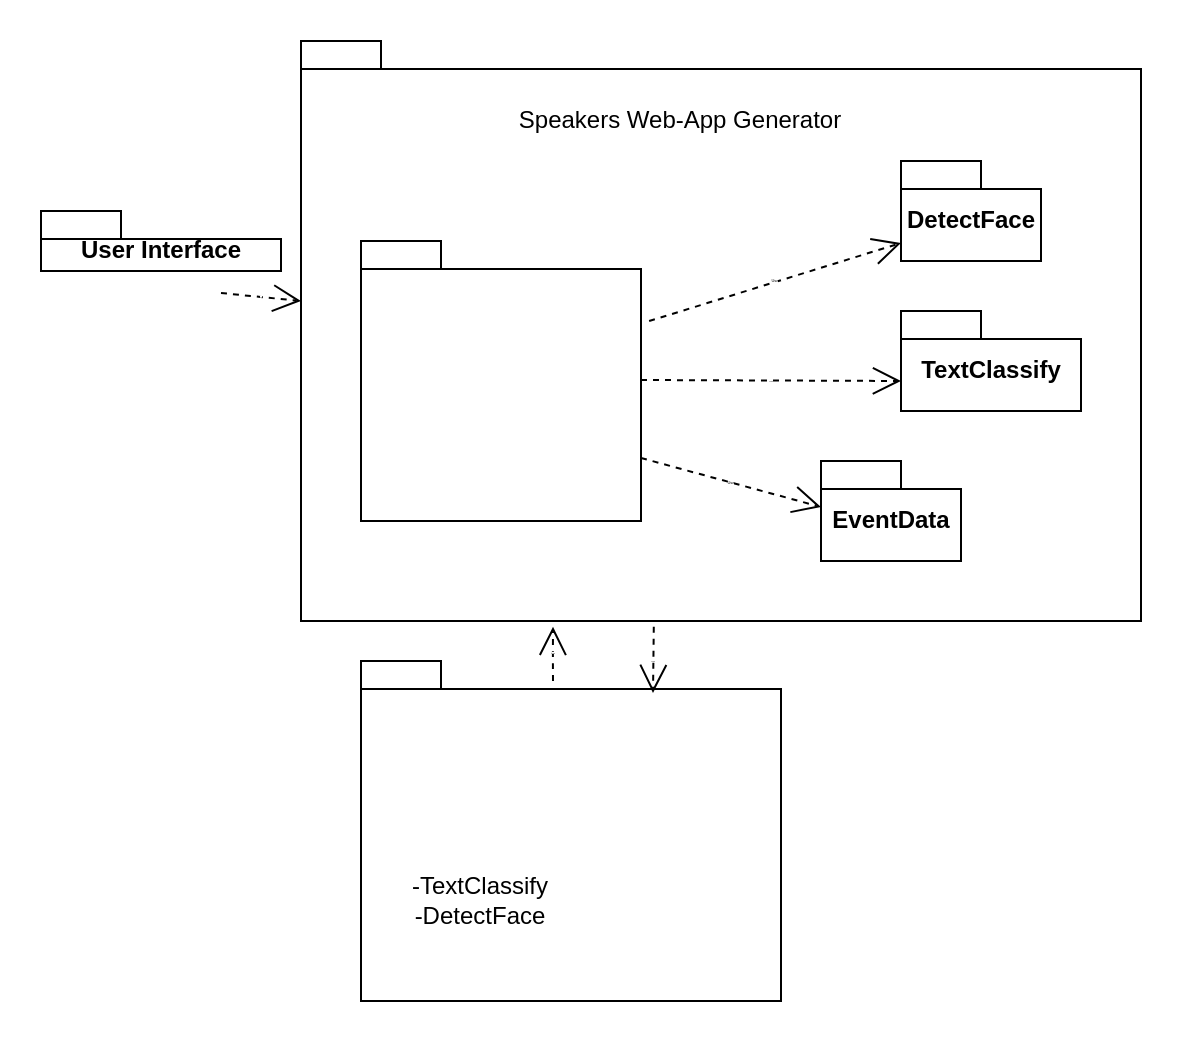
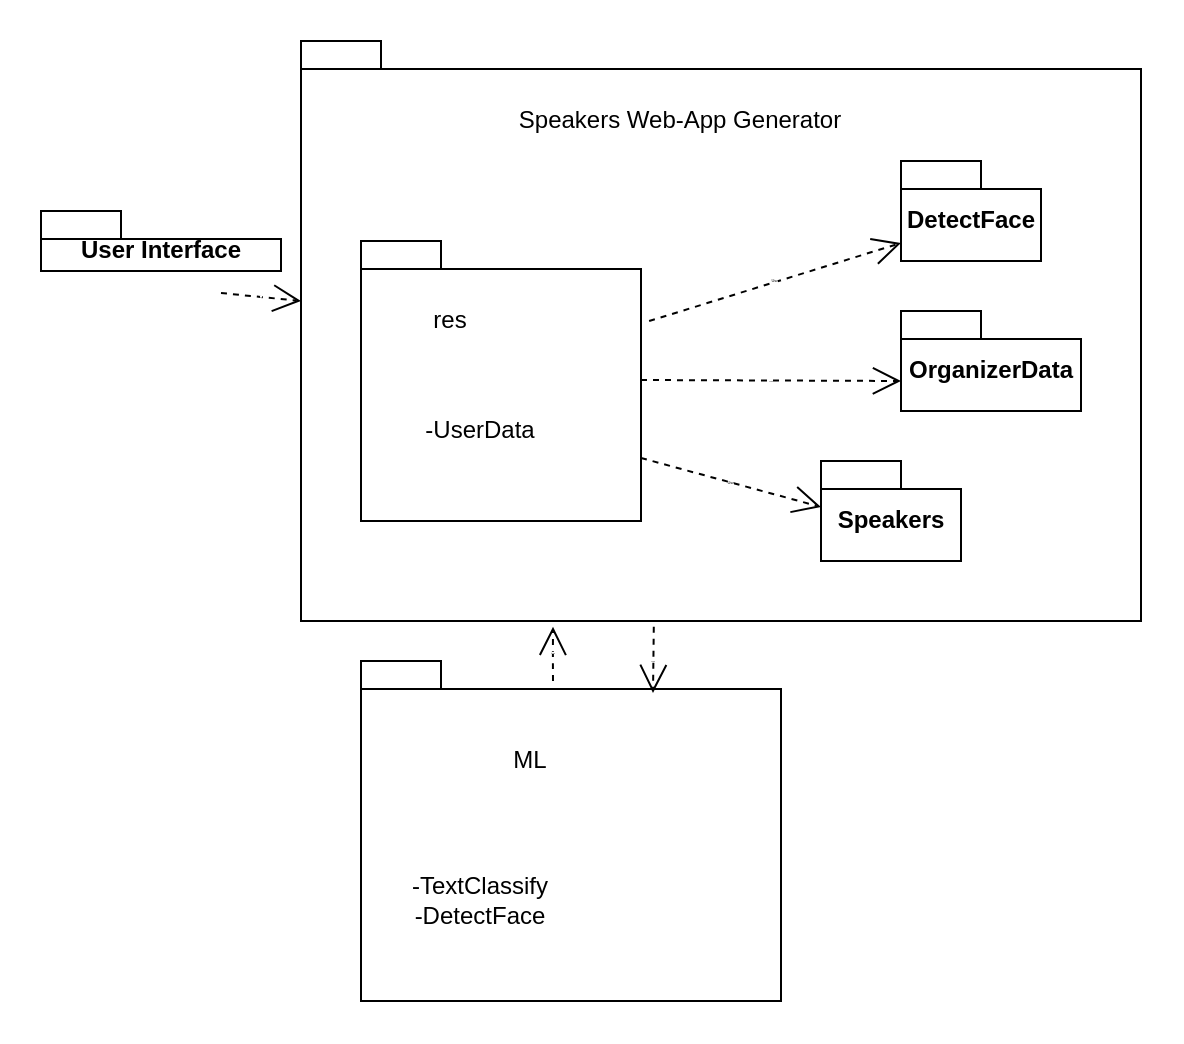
+ <mxCell id="6" value="res" style="text;html=1;strokeColor=none;fillColor=none;align=center;verticalAlign=middle;whiteSpace=wrap;rounded=0;" vertex="1" parent="1"><mxGeometry x="205" y="150" width="40" height="20" as="geometry" /></mxCell>
- <mxCell id="10" value="TextClassify" style="shape=folder;fontStyle=1;spacingTop=10;tabWidth=40;tabHeight=14;tabPosition=left;html=1;" vertex="1" parent="1"><mxGeometry x="450" y="155" width="90" height="50" as="geometry" /></mxCell>
+ <mxCell id="10" value="OrganizerData" style="shape=folder;fontStyle=1;spacingTop=10;tabWidth=40;tabHeight=14;tabPosition=left;html=1;" vertex="1" parent="1"><mxGeometry x="450" y="155" width="90" height="50" as="geometry" /></mxCell>
+ <mxCell id="8" value="-UserData&lt;br&gt;" style="text;html=1;strokeColor=none;fillColor=none;align=center;verticalAlign=middle;whiteSpace=wrap;rounded=0;" vertex="1" parent="1"><mxGeometry x="195" y="170" width="90" height="90" as="geometry" /></mxCell>
- <mxCell id="12" value="EventData" style="shape=folder;fontStyle=1;spacingTop=10;tabWidth=40;tabHeight=14;tabPosition=left;html=1;" vertex="1" parent="1"><mxGeometry x="410" y="230" width="70" height="50" as="geometry" /></mxCell>
+ <mxCell id="12" value="Speakers" style="shape=folder;fontStyle=1;spacingTop=10;tabWidth=40;tabHeight=14;tabPosition=left;html=1;" vertex="1" parent="1"><mxGeometry x="410" y="230" width="70" height="50" as="geometry" /></mxCell>
+ <mxCell id="7" value="ML" style="text;html=1;strokeColor=none;fillColor=none;align=center;verticalAlign=middle;whiteSpace=wrap;rounded=0;" vertex="1" parent="1"><mxGeometry x="245" y="370" width="40" height="20" as="geometry" /></mxCell>
